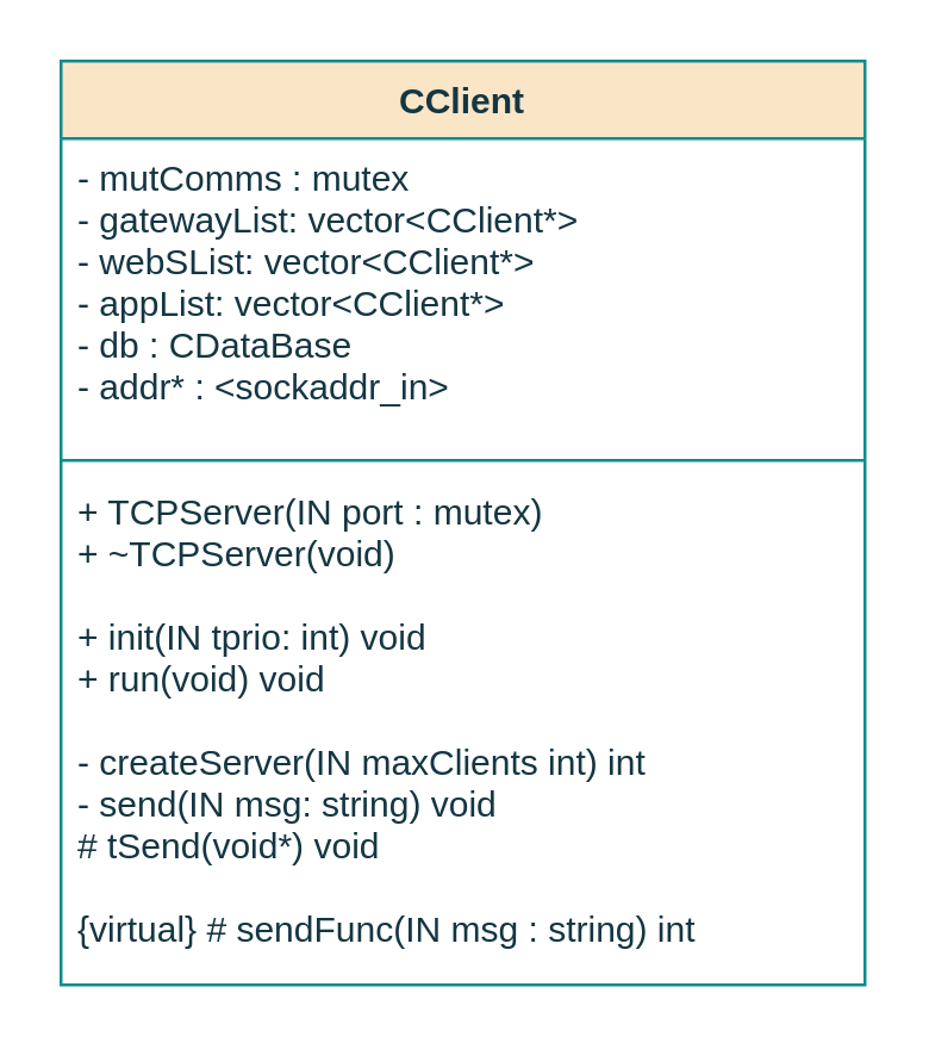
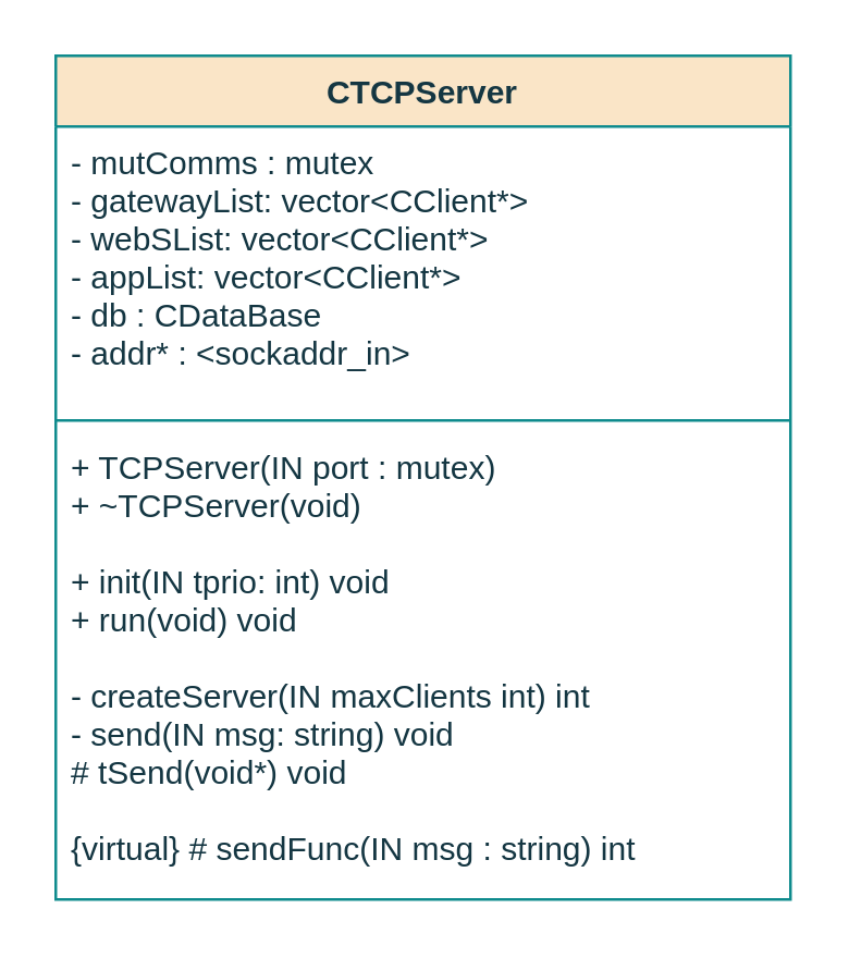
- <mxCell id="2" value="CClient" style="swimlane;fontStyle=1;align=center;verticalAlign=top;childLayout=stackLayout;horizontal=1;startSize=26;horizontalStack=0;resizeParent=1;resizeParentMax=0;resizeLast=0;collapsible=1;marginBottom=0;fillColor=#FAE5C7;strokeColor=#0F8B8D;fontColor=#143642;" parent="1" vertex="1"><mxGeometry x="20" y="20" width="270" height="310" as="geometry"><mxRectangle x="240" y="280" width="60" height="26" as="alternateBounds" /></mxGeometry></mxCell>
+ <mxCell id="2" value="CTCPServer" style="swimlane;fontStyle=1;align=center;verticalAlign=top;childLayout=stackLayout;horizontal=1;startSize=26;horizontalStack=0;resizeParent=1;resizeParentMax=0;resizeLast=0;collapsible=1;marginBottom=0;fillColor=#FAE5C7;strokeColor=#0F8B8D;fontColor=#143642;" parent="1" vertex="1"><mxGeometry x="20" y="20" width="270" height="310" as="geometry"><mxRectangle x="240" y="280" width="60" height="26" as="alternateBounds" /></mxGeometry></mxCell>
